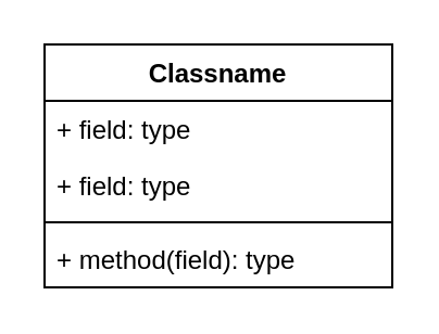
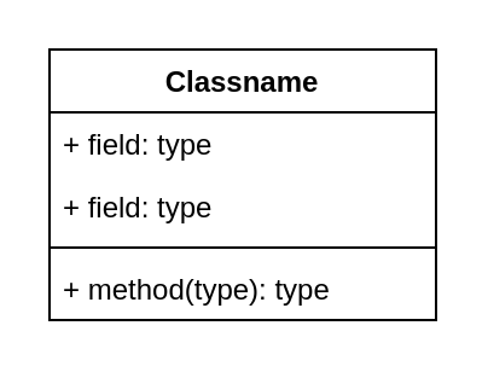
- <mxCell id="6" value="+ method(field): type" style="text;strokeColor=none;fillColor=none;align=left;verticalAlign=top;spacingLeft=4;spacingRight=4;overflow=hidden;rotatable=0;points=[[0,0.5],[1,0.5]];portConstraint=eastwest;whiteSpace=wrap;html=1;" vertex="1" parent="2"><mxGeometry y="86" width="160" height="26" as="geometry" /></mxCell>
+ <mxCell id="6" value="+ method(type): type" style="text;strokeColor=none;fillColor=none;align=left;verticalAlign=top;spacingLeft=4;spacingRight=4;overflow=hidden;rotatable=0;points=[[0,0.5],[1,0.5]];portConstraint=eastwest;whiteSpace=wrap;html=1;" vertex="1" parent="2"><mxGeometry y="86" width="160" height="26" as="geometry" /></mxCell>
